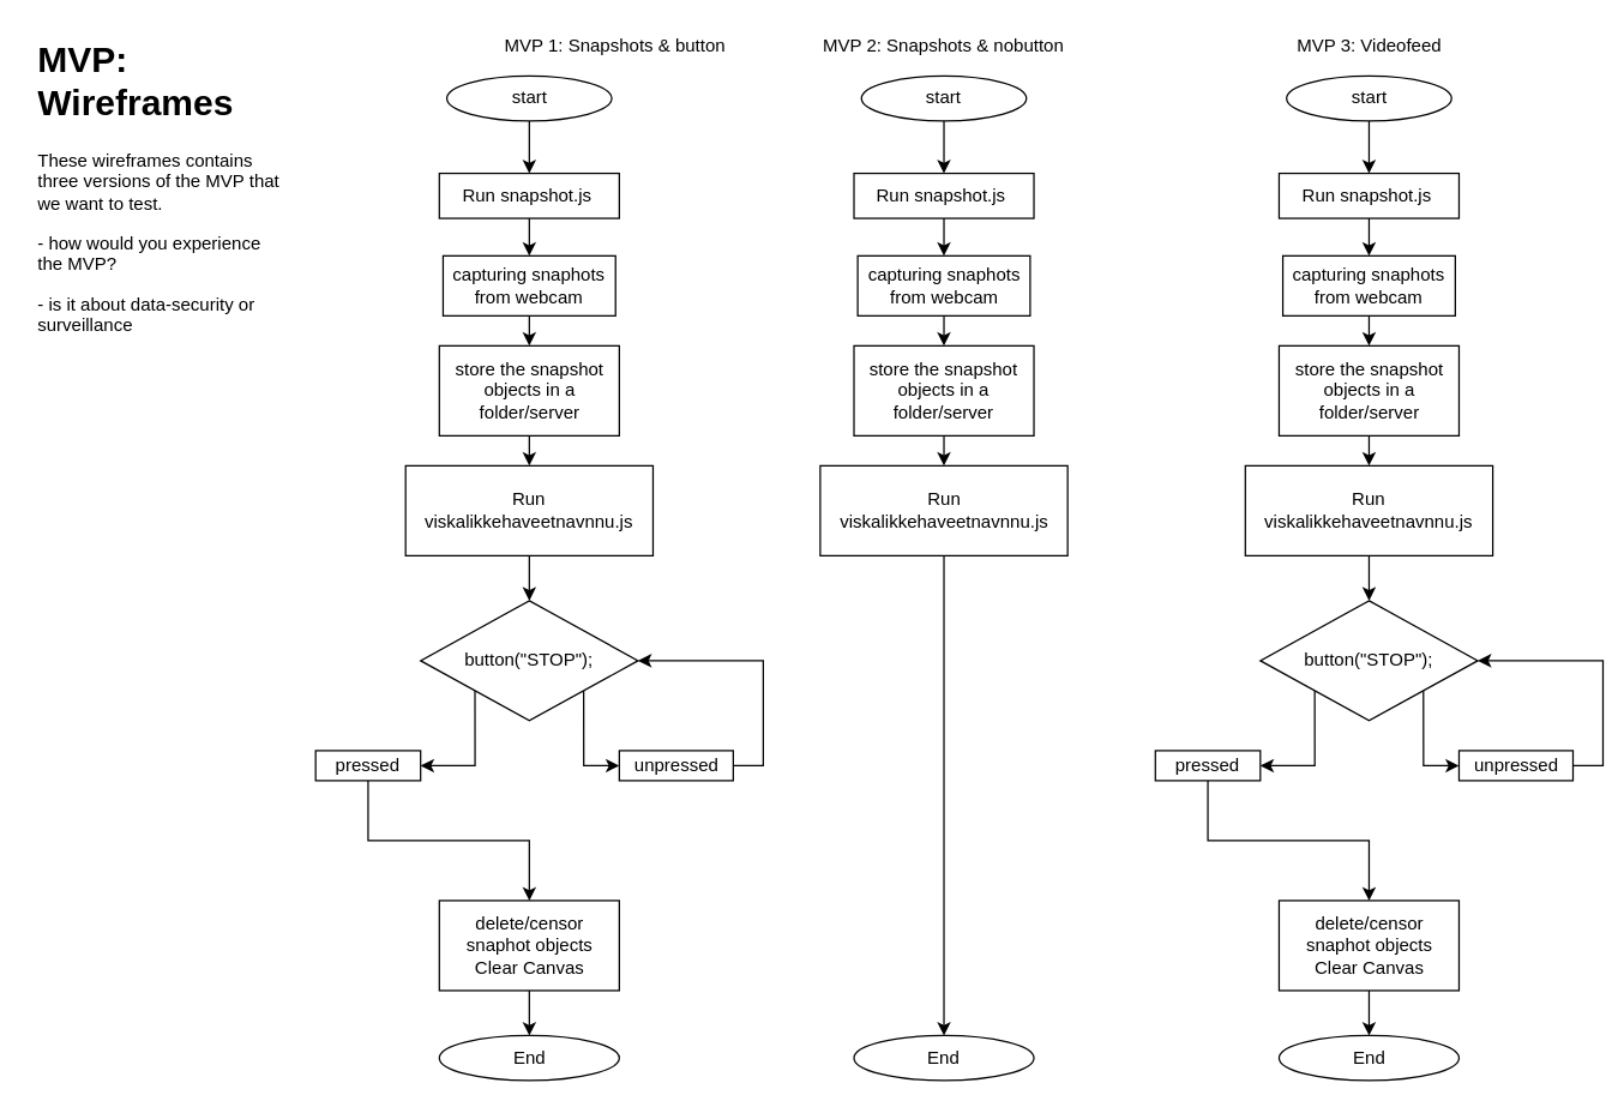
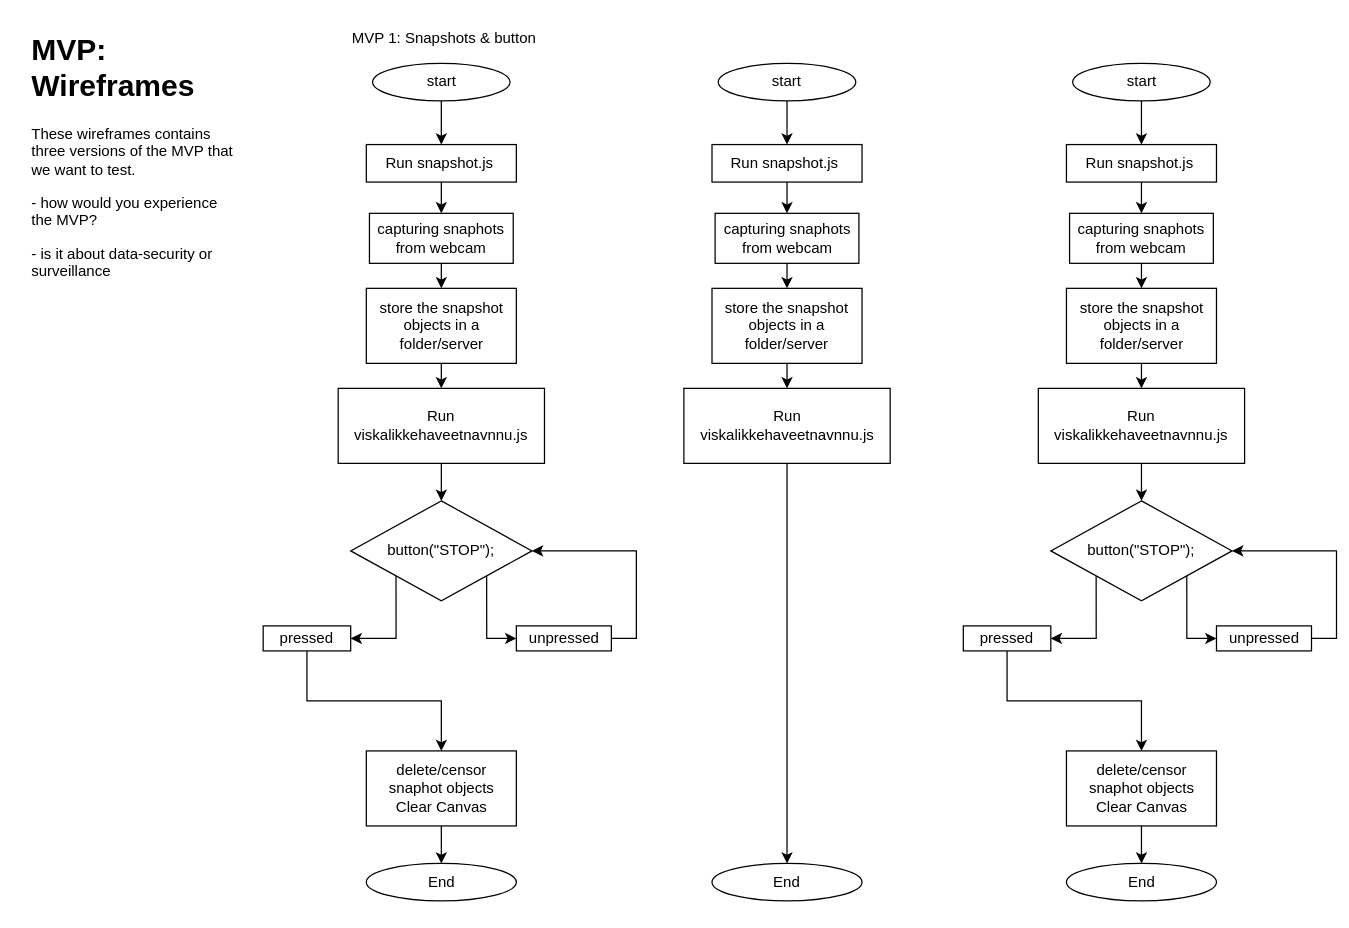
- <mxCell id="22" value="MVP 1: Snapshots &amp;amp; button" style="text;html=1;strokeColor=none;fillColor=none;align=center;verticalAlign=middle;whiteSpace=wrap;rounded=0;" vertex="1" parent="1"><mxGeometry x="334" y="20" width="152" height="20" as="geometry" /></mxCell>
+ <mxCell id="22" value="MVP 1: Snapshots &amp;amp; button" style="text;html=1;strokeColor=none;fillColor=none;align=center;verticalAlign=middle;whiteSpace=wrap;rounded=0;" vertex="1" parent="1"><mxGeometry x="279" y="20" width="152" height="20" as="geometry" /></mxCell>
- <mxCell id="35" value="MVP 2: Snapshots &amp;amp; nobutton" style="text;html=1;strokeColor=none;fillColor=none;align=center;verticalAlign=middle;whiteSpace=wrap;rounded=0;" vertex="1" parent="1"><mxGeometry x="540" y="20" width="178" height="20" as="geometry" /></mxCell>
- <mxCell id="56" value="MVP 3: Videofeed" style="text;html=1;strokeColor=none;fillColor=none;align=center;verticalAlign=middle;whiteSpace=wrap;rounded=0;" vertex="1" parent="1"><mxGeometry x="813.5" y="20" width="198" height="20" as="geometry" /></mxCell>
